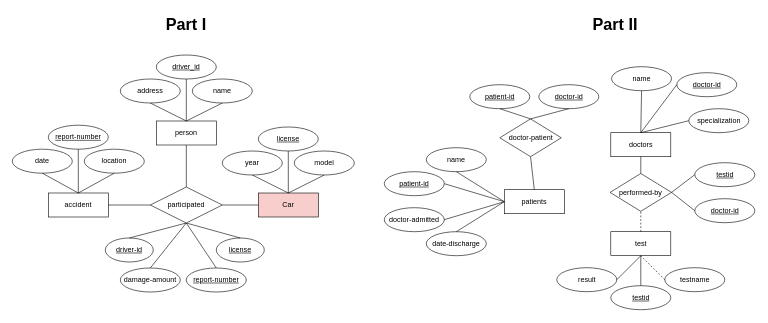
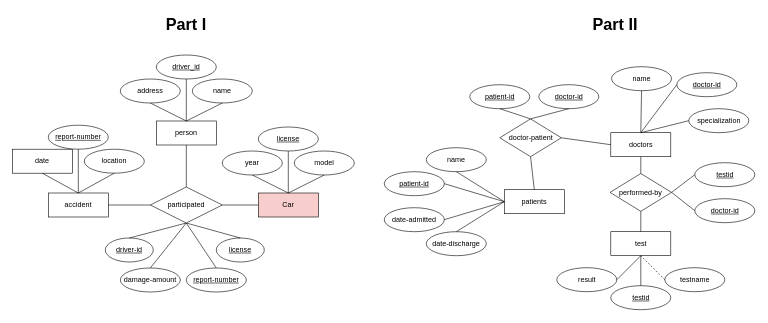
+ <mxCell id="70" value="" style="endArrow=none;html=1;rounded=0;entryX=0;entryY=0.5;entryDx=0;entryDy=0;exitX=1;exitY=0.5;exitDx=0;exitDy=0;" parent="1" source="67" target="42" edge="1"><mxGeometry relative="1" as="geometry"><mxPoint x="827.5" y="330.5" as="sourcePoint" /><mxPoint x="987.5" y="330.5" as="targetPoint" /></mxGeometry></mxCell>
- <mxCell id="17" value="date" style="ellipse;whiteSpace=wrap;html=1;align=center;" parent="1" vertex="1"><mxGeometry x="20" y="248" width="100" height="40" as="geometry" /></mxCell>
+ <mxCell id="17" value="date" style="whiteSpace=wrap;html=1;align=center;rounded=0;" parent="1" vertex="1"><mxGeometry x="20" y="248" width="100" height="40" as="geometry" /></mxCell>
- <mxCell id="36" value="doctor-admitted" style="ellipse;whiteSpace=wrap;html=1;align=center;" parent="1" vertex="1"><mxGeometry x="640" y="345.5" width="100" height="40" as="geometry" /></mxCell>
+ <mxCell id="36" value="date-admitted" style="ellipse;whiteSpace=wrap;html=1;align=center;" parent="1" vertex="1"><mxGeometry x="640" y="345.5" width="100" height="40" as="geometry" /></mxCell>
- <mxCell id="62" value="" style="endArrow=none;html=1;rounded=0;entryX=0.5;entryY=1;entryDx=0;entryDy=0;exitX=0.5;exitY=0;exitDx=0;exitDy=0;dashed=1;" parent="1" source="49" target="60" edge="1"><mxGeometry relative="1" as="geometry"><mxPoint x="1077.5" y="310.5" as="sourcePoint" /><mxPoint x="1077.5" y="270.5" as="targetPoint" /></mxGeometry></mxCell>
+ <mxCell id="62" value="" style="endArrow=none;html=1;rounded=0;entryX=0.5;entryY=1;entryDx=0;entryDy=0;exitX=0.5;exitY=0;exitDx=0;exitDy=0;" parent="1" source="49" target="60" edge="1"><mxGeometry relative="1" as="geometry"><mxPoint x="1077.5" y="310.5" as="sourcePoint" /><mxPoint x="1077.5" y="270.5" as="targetPoint" /></mxGeometry></mxCell>
